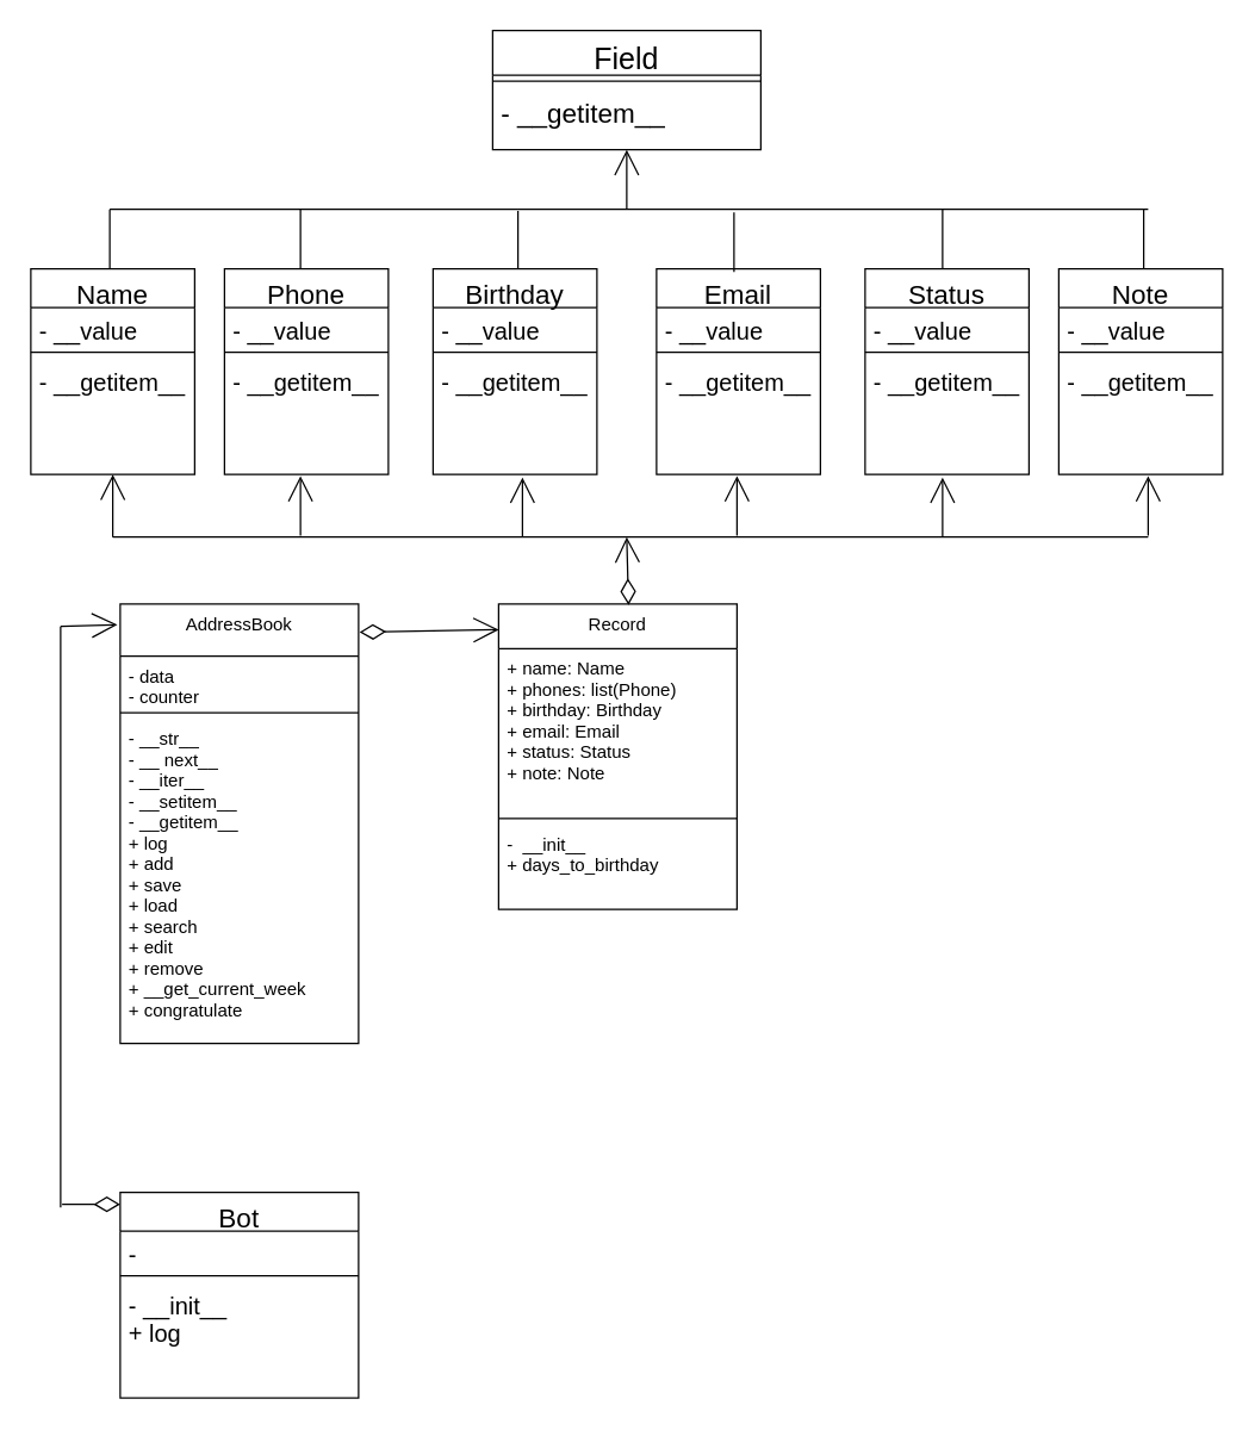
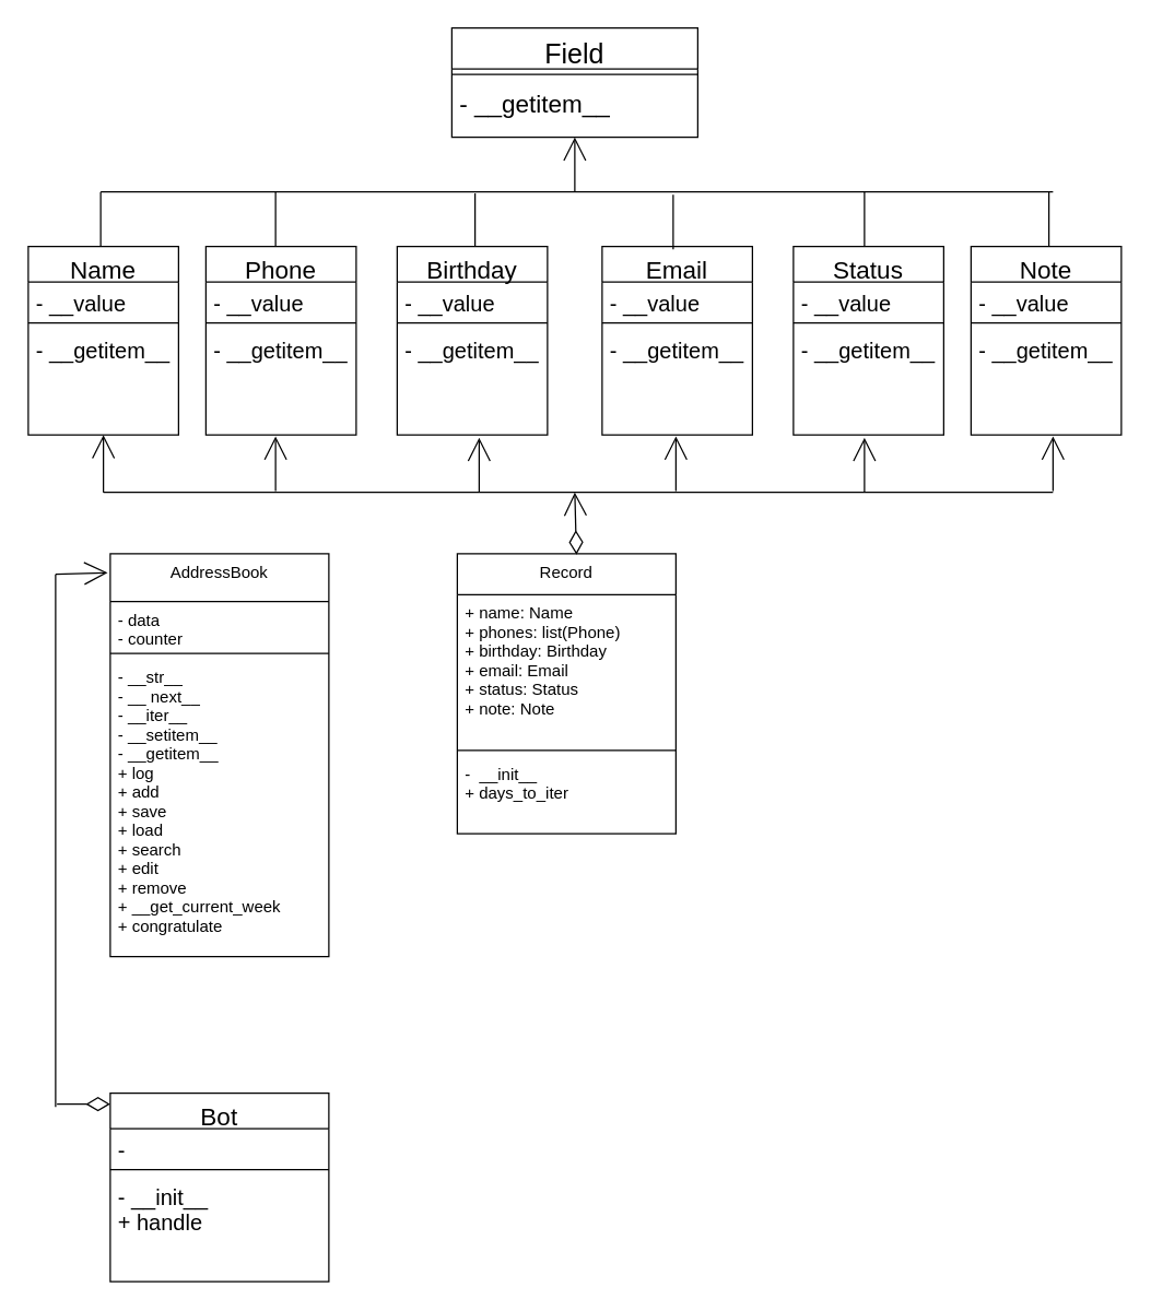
- <mxCell id="29" value="" style="endArrow=open;html=1;rounded=0;endFill=0;startArrow=diamondThin;startFill=0;endSize=15;startSize=15;entryX=0.001;entryY=0.084;entryDx=0;entryDy=0;entryPerimeter=0;exitX=1.004;exitY=0.064;exitDx=0;exitDy=0;exitPerimeter=0;" parent="1" source="25" target="15" edge="1"><mxGeometry width="50" height="50" relative="1" as="geometry"><mxPoint x="240" y="420" as="sourcePoint" /><mxPoint x="330" y="420" as="targetPoint" /></mxGeometry></mxCell>
- <mxCell id="18" value="-  __init__&#10;+ days_to_birthday&#10;" style="text;align=left;verticalAlign=top;spacingLeft=4;spacingRight=4;overflow=hidden;rotatable=0;points=[[0,0.5],[1,0.5]];portConstraint=eastwest;fontStyle=0" parent="15" vertex="1"><mxGeometry y="148" width="160" height="42" as="geometry" /></mxCell>
+ <mxCell id="18" value="-  __init__&#10;+ days_to_iter&#10;" style="text;align=left;verticalAlign=top;spacingLeft=4;spacingRight=4;overflow=hidden;rotatable=0;points=[[0,0.5],[1,0.5]];portConstraint=eastwest;fontStyle=0" parent="15" vertex="1"><mxGeometry y="148" width="160" height="42" as="geometry" /></mxCell>
- <mxCell id="57" value="- __init__&#10;+ log" style="text;align=left;verticalAlign=top;spacingLeft=4;spacingRight=4;overflow=hidden;rotatable=0;points=[[0,0.5],[1,0.5]];portConstraint=eastwest;fontStyle=0;fontSize=16;" vertex="1" parent="54"><mxGeometry y="60" width="160" height="60" as="geometry" /></mxCell>
+ <mxCell id="57" value="- __init__&#10;+ handle" style="text;align=left;verticalAlign=top;spacingLeft=4;spacingRight=4;overflow=hidden;rotatable=0;points=[[0,0.5],[1,0.5]];portConstraint=eastwest;fontStyle=0;fontSize=16;" vertex="1" parent="54"><mxGeometry y="60" width="160" height="60" as="geometry" /></mxCell>
